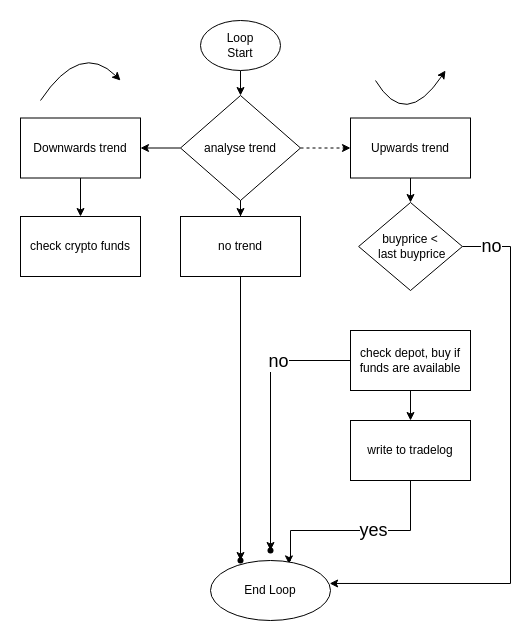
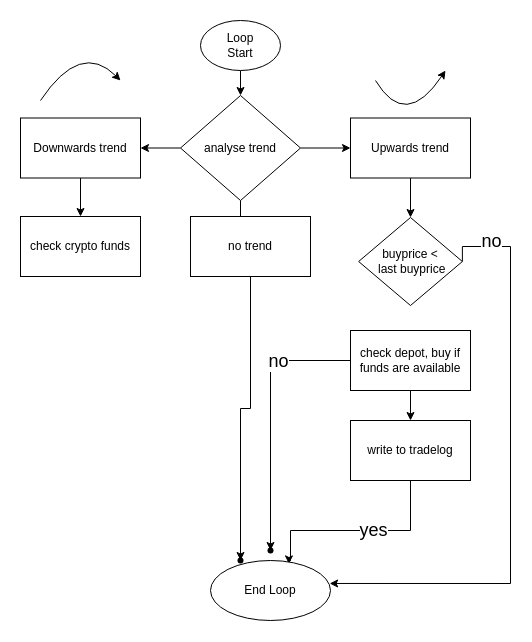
- <mxCell id="12" value="" style="edgeStyle=orthogonalEdgeStyle;rounded=0;orthogonalLoop=1;jettySize=auto;html=1;dashed=1;" edge="1" parent="1" source="14" target="18"><mxGeometry relative="1" as="geometry" /></mxCell>
+ <mxCell id="12" value="" style="edgeStyle=orthogonalEdgeStyle;rounded=0;orthogonalLoop=1;jettySize=auto;html=1;" edge="1" parent="1" source="14" target="18"><mxGeometry relative="1" as="geometry" /></mxCell>
- <mxCell id="20" value="no trend" style="rounded=0;whiteSpace=wrap;html=1;" vertex="1" parent="1"><mxGeometry x="180" y="216" width="120" height="60" as="geometry" /></mxCell>
+ <mxCell id="20" value="no trend" style="rounded=0;whiteSpace=wrap;html=1;" vertex="1" parent="1"><mxGeometry x="190" y="216" width="120" height="60" as="geometry" /></mxCell>
- <mxCell id="4" value="buyprice &amp;lt;&lt;br&gt;&amp;nbsp;last buyprice" style="rhombus;whiteSpace=wrap;html=1;" vertex="1" parent="1"><mxGeometry x="358.13" y="202" width="103.75" height="88" as="geometry" /></mxCell>
+ <mxCell id="4" value="buyprice &amp;lt;&lt;br&gt;&amp;nbsp;last buyprice" style="rhombus;whiteSpace=wrap;html=1;" vertex="1" parent="1"><mxGeometry x="358.13" y="217" width="103.75" height="88" as="geometry" /></mxCell>
